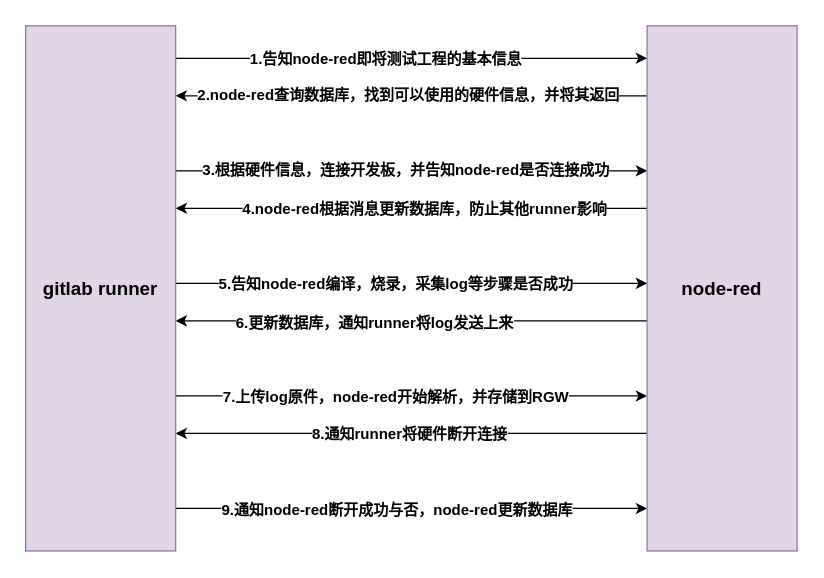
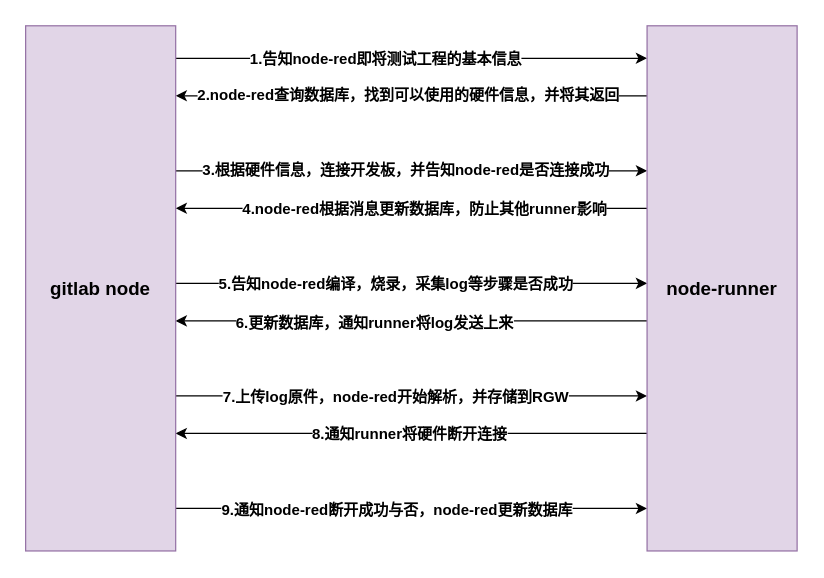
- <mxCell id="20" value="gitlab runner" style="rounded=0;whiteSpace=wrap;html=1;fillColor=#e1d5e7;strokeColor=#9673a6;fontSize=15;fontStyle=1" vertex="1" parent="1"><mxGeometry x="20" y="20" width="120" height="420" as="geometry" /></mxCell>
+ <mxCell id="20" value="gitlab node" style="rounded=0;whiteSpace=wrap;html=1;fillColor=#e1d5e7;strokeColor=#9673a6;fontSize=15;fontStyle=1" vertex="1" parent="1"><mxGeometry x="20" y="20" width="120" height="420" as="geometry" /></mxCell>
- <mxCell id="21" value="node-red" style="rounded=0;whiteSpace=wrap;html=1;fillColor=#e1d5e7;strokeColor=#9673a6;fontSize=15;fontStyle=1" vertex="1" parent="1"><mxGeometry x="517" y="20" width="120" height="420" as="geometry" /></mxCell>
+ <mxCell id="21" value="node-runner" style="rounded=0;whiteSpace=wrap;html=1;fillColor=#e1d5e7;strokeColor=#9673a6;fontSize=15;fontStyle=1" vertex="1" parent="1"><mxGeometry x="517" y="20" width="120" height="420" as="geometry" /></mxCell>
